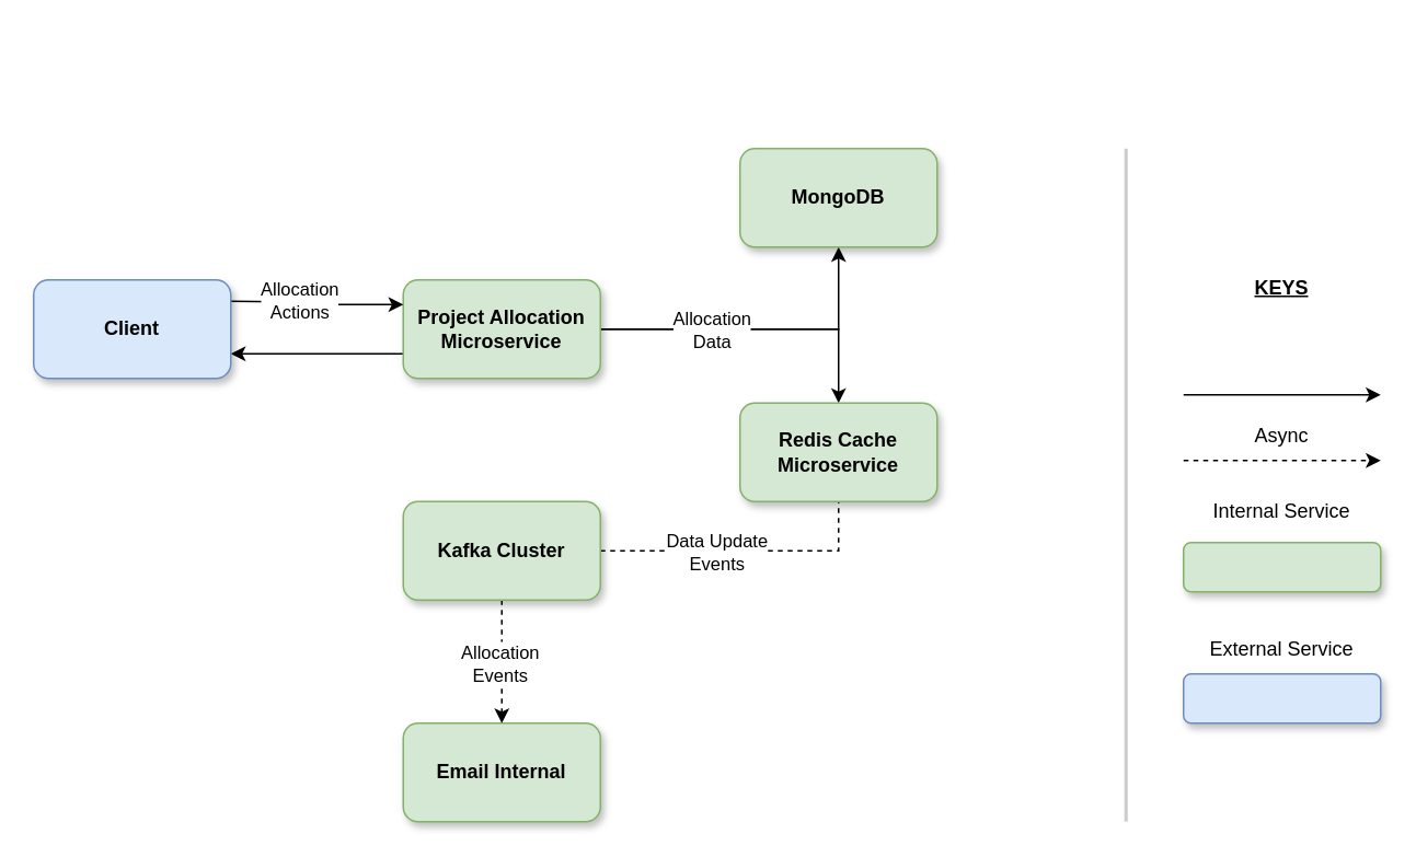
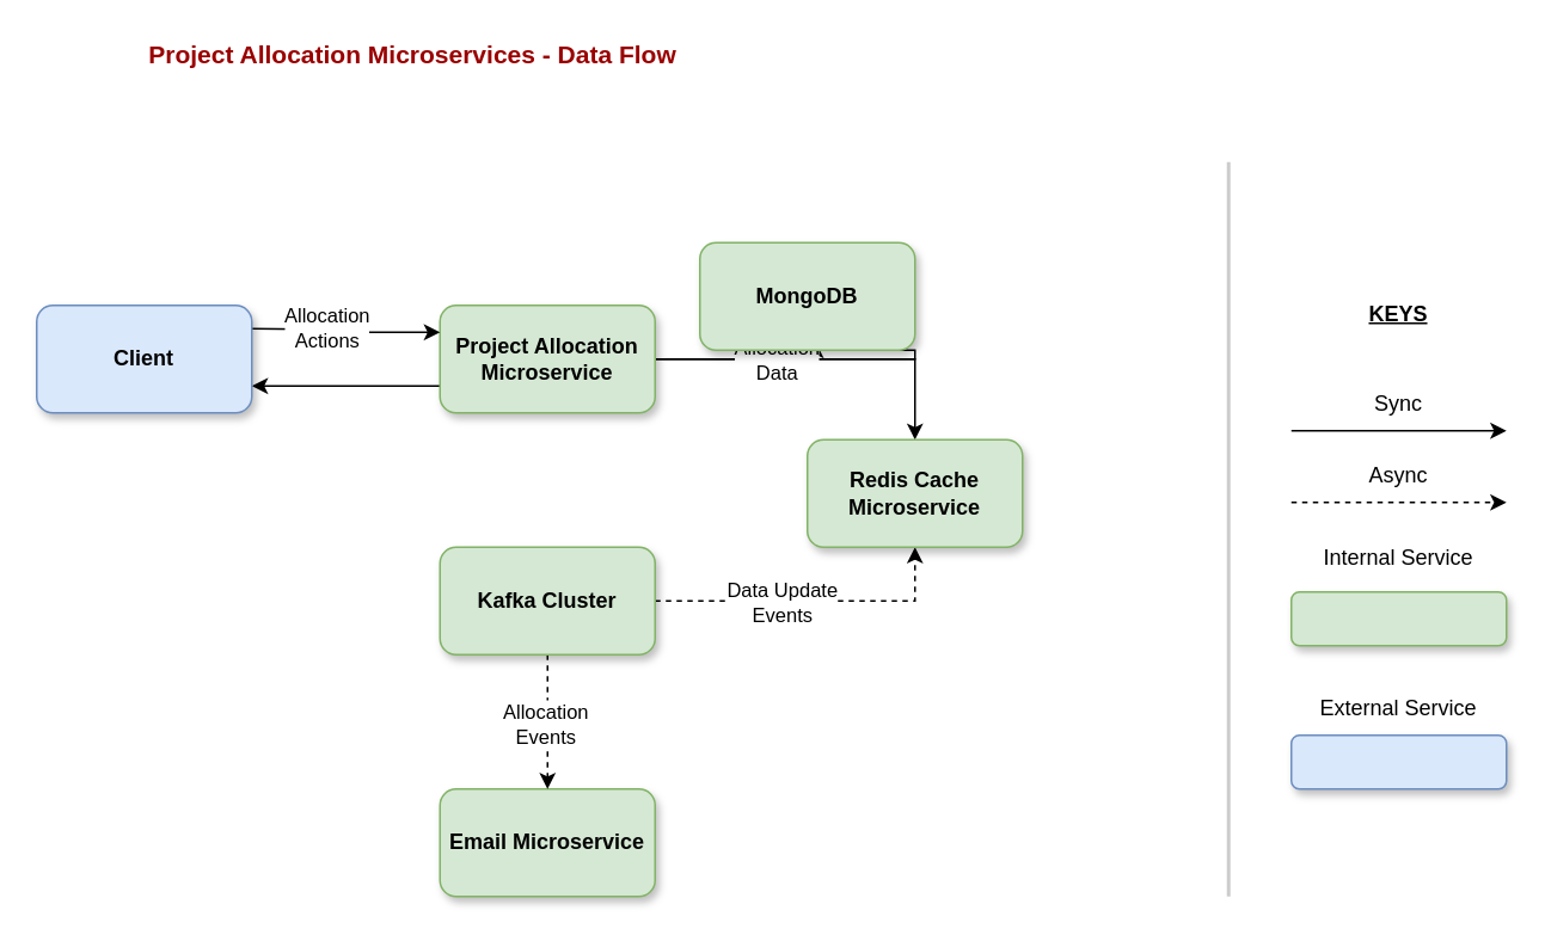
+ <mxCell id="11" value="Project Allocation Microservices - Data Flow" style="text;html=1;align=center;verticalAlign=middle;whiteSpace=wrap;rounded=0;fontStyle=1;fontSize=14;fontColor=#990000;" vertex="1" parent="1"><mxGeometry x="75" y="20" width="310" height="20" as="geometry" /></mxCell>
- <mxCell id="23" value="MongoDB" style="rounded=1;whiteSpace=wrap;html=1;fillColor=#d5e8d4;strokeColor=#82b366;textShadow=0;shadow=1;fontColor=default;fontStyle=1" vertex="1" parent="1"><mxGeometry x="450" y="90" width="120" height="60" as="geometry" /></mxCell>
+ <mxCell id="23" value="MongoDB" style="rounded=1;whiteSpace=wrap;html=1;fillColor=#d5e8d4;strokeColor=#82b366;textShadow=0;shadow=1;fontColor=default;fontStyle=1" vertex="1" parent="1"><mxGeometry x="390" y="135" width="120" height="60" as="geometry" /></mxCell>
+ <mxCell id="6" value="Sync" style="text;html=1;align=center;verticalAlign=middle;whiteSpace=wrap;rounded=0;" vertex="1" parent="1"><mxGeometry x="750" y="210" width="60" height="30" as="geometry" /></mxCell>
- <mxCell id="20" style="edgeStyle=orthogonalEdgeStyle;rounded=0;orthogonalLoop=1;jettySize=auto;html=1;entryX=0.5;entryY=1;entryDx=0;entryDy=0;dashed=1;endArrow=none;" edge="1" parent="1" source="22" target="24"><mxGeometry relative="1" as="geometry" /></mxCell>
+ <mxCell id="20" style="edgeStyle=orthogonalEdgeStyle;rounded=0;orthogonalLoop=1;jettySize=auto;html=1;entryX=0.5;entryY=1;entryDx=0;entryDy=0;dashed=1;" edge="1" parent="1" source="22" target="24"><mxGeometry relative="1" as="geometry" /></mxCell>
- <mxCell id="17" value="Email Internal" style="rounded=1;whiteSpace=wrap;html=1;fillColor=#d5e8d4;strokeColor=#82b366;textShadow=0;shadow=1;fontColor=default;fontStyle=1" vertex="1" parent="1"><mxGeometry x="245" y="440" width="120" height="60" as="geometry" /></mxCell>
+ <mxCell id="17" value="Email Microservice" style="rounded=1;whiteSpace=wrap;html=1;fillColor=#d5e8d4;strokeColor=#82b366;textShadow=0;shadow=1;fontColor=default;fontStyle=1" vertex="1" parent="1"><mxGeometry x="245" y="440" width="120" height="60" as="geometry" /></mxCell>
